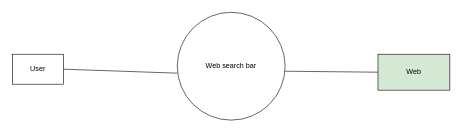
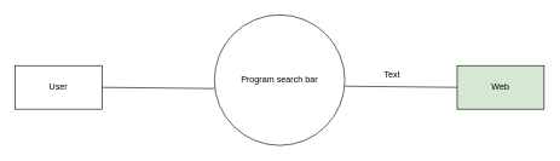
+ <mxCell id="7" value="Text" style="text;html=1;align=center;verticalAlign=middle;resizable=0;points=[];autosize=1;strokeColor=none;fillColor=none;" vertex="1" parent="1"><mxGeometry x="515" y="88" width="50" height="30" as="geometry" /></mxCell>
- <mxCell id="2" value="Web search bar" style="ellipse;whiteSpace=wrap;html=1;aspect=fixed;" vertex="1" parent="1"><mxGeometry x="295" y="20" width="180" height="180" as="geometry" /></mxCell>
+ <mxCell id="2" value="Program search bar" style="ellipse;whiteSpace=wrap;html=1;aspect=fixed;" vertex="1" parent="1"><mxGeometry x="295" y="20" width="180" height="180" as="geometry" /></mxCell>
- <mxCell id="3" value="User" style="rounded=0;whiteSpace=wrap;html=1;" vertex="1" parent="1"><mxGeometry x="20" y="90" width="85" height="50" as="geometry" /></mxCell>
+ <mxCell id="3" value="User" style="rounded=0;whiteSpace=wrap;html=1;" vertex="1" parent="1"><mxGeometry x="20" y="90" width="120" height="60" as="geometry" /></mxCell>
